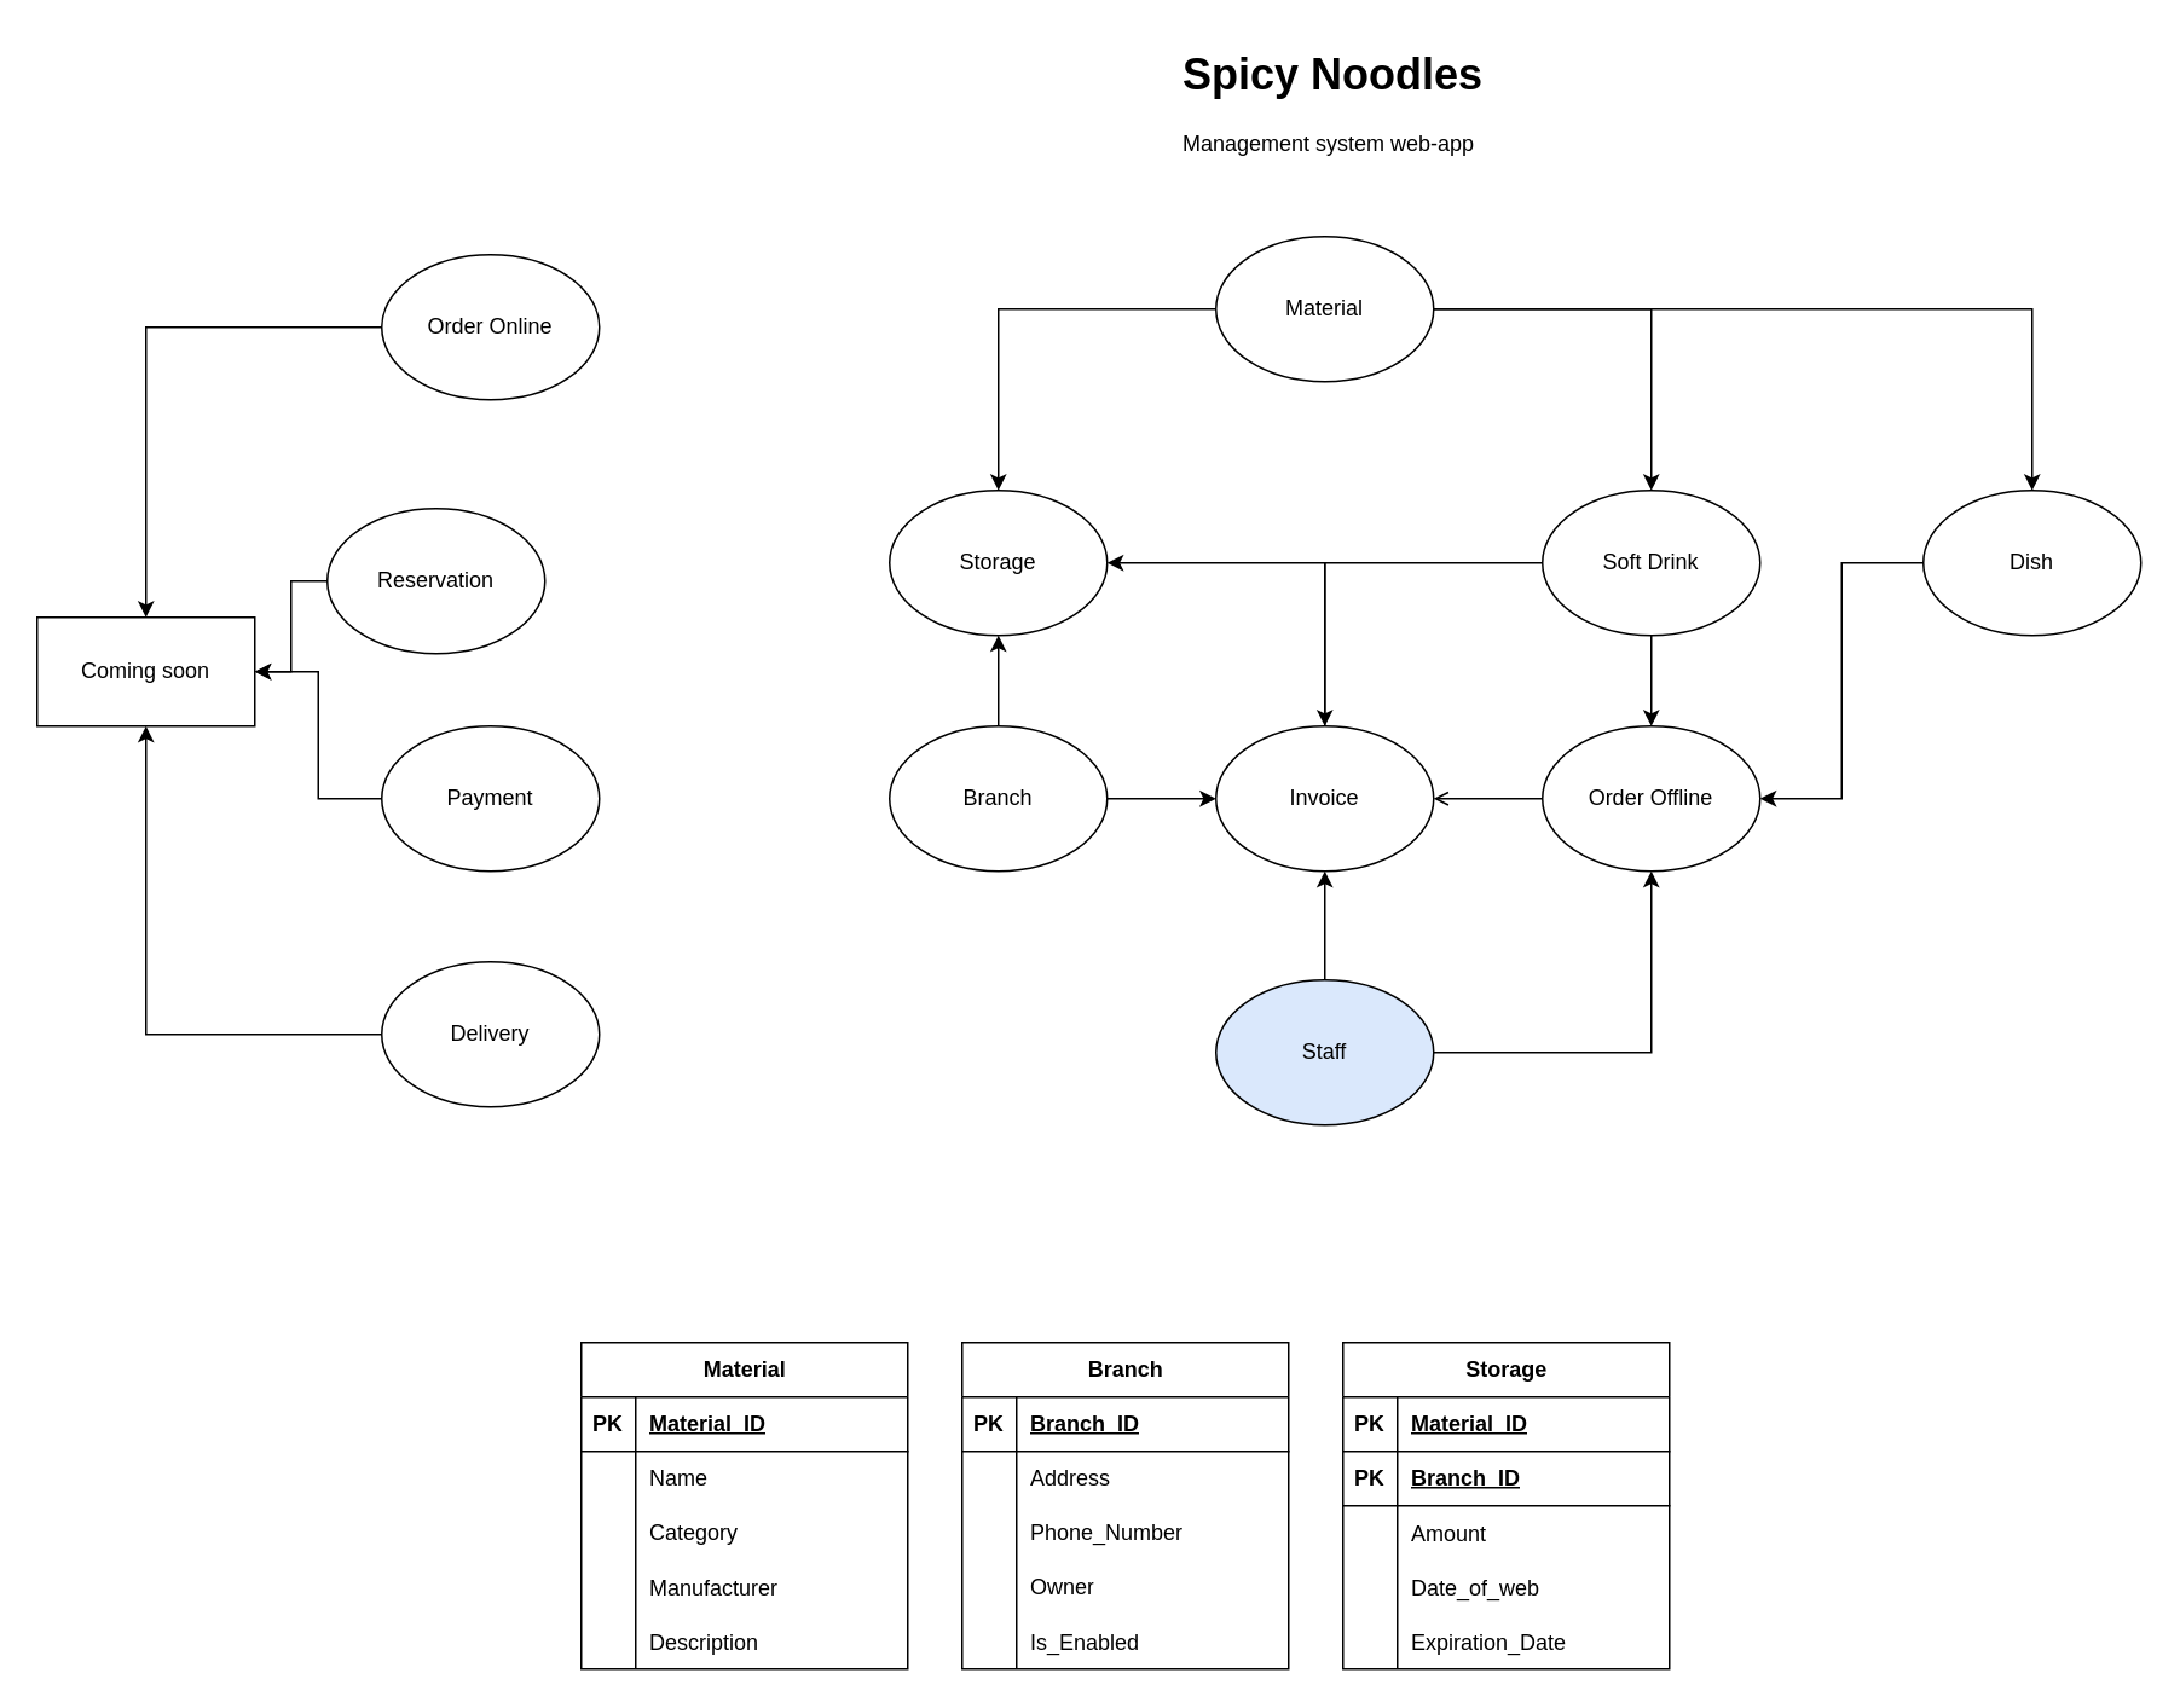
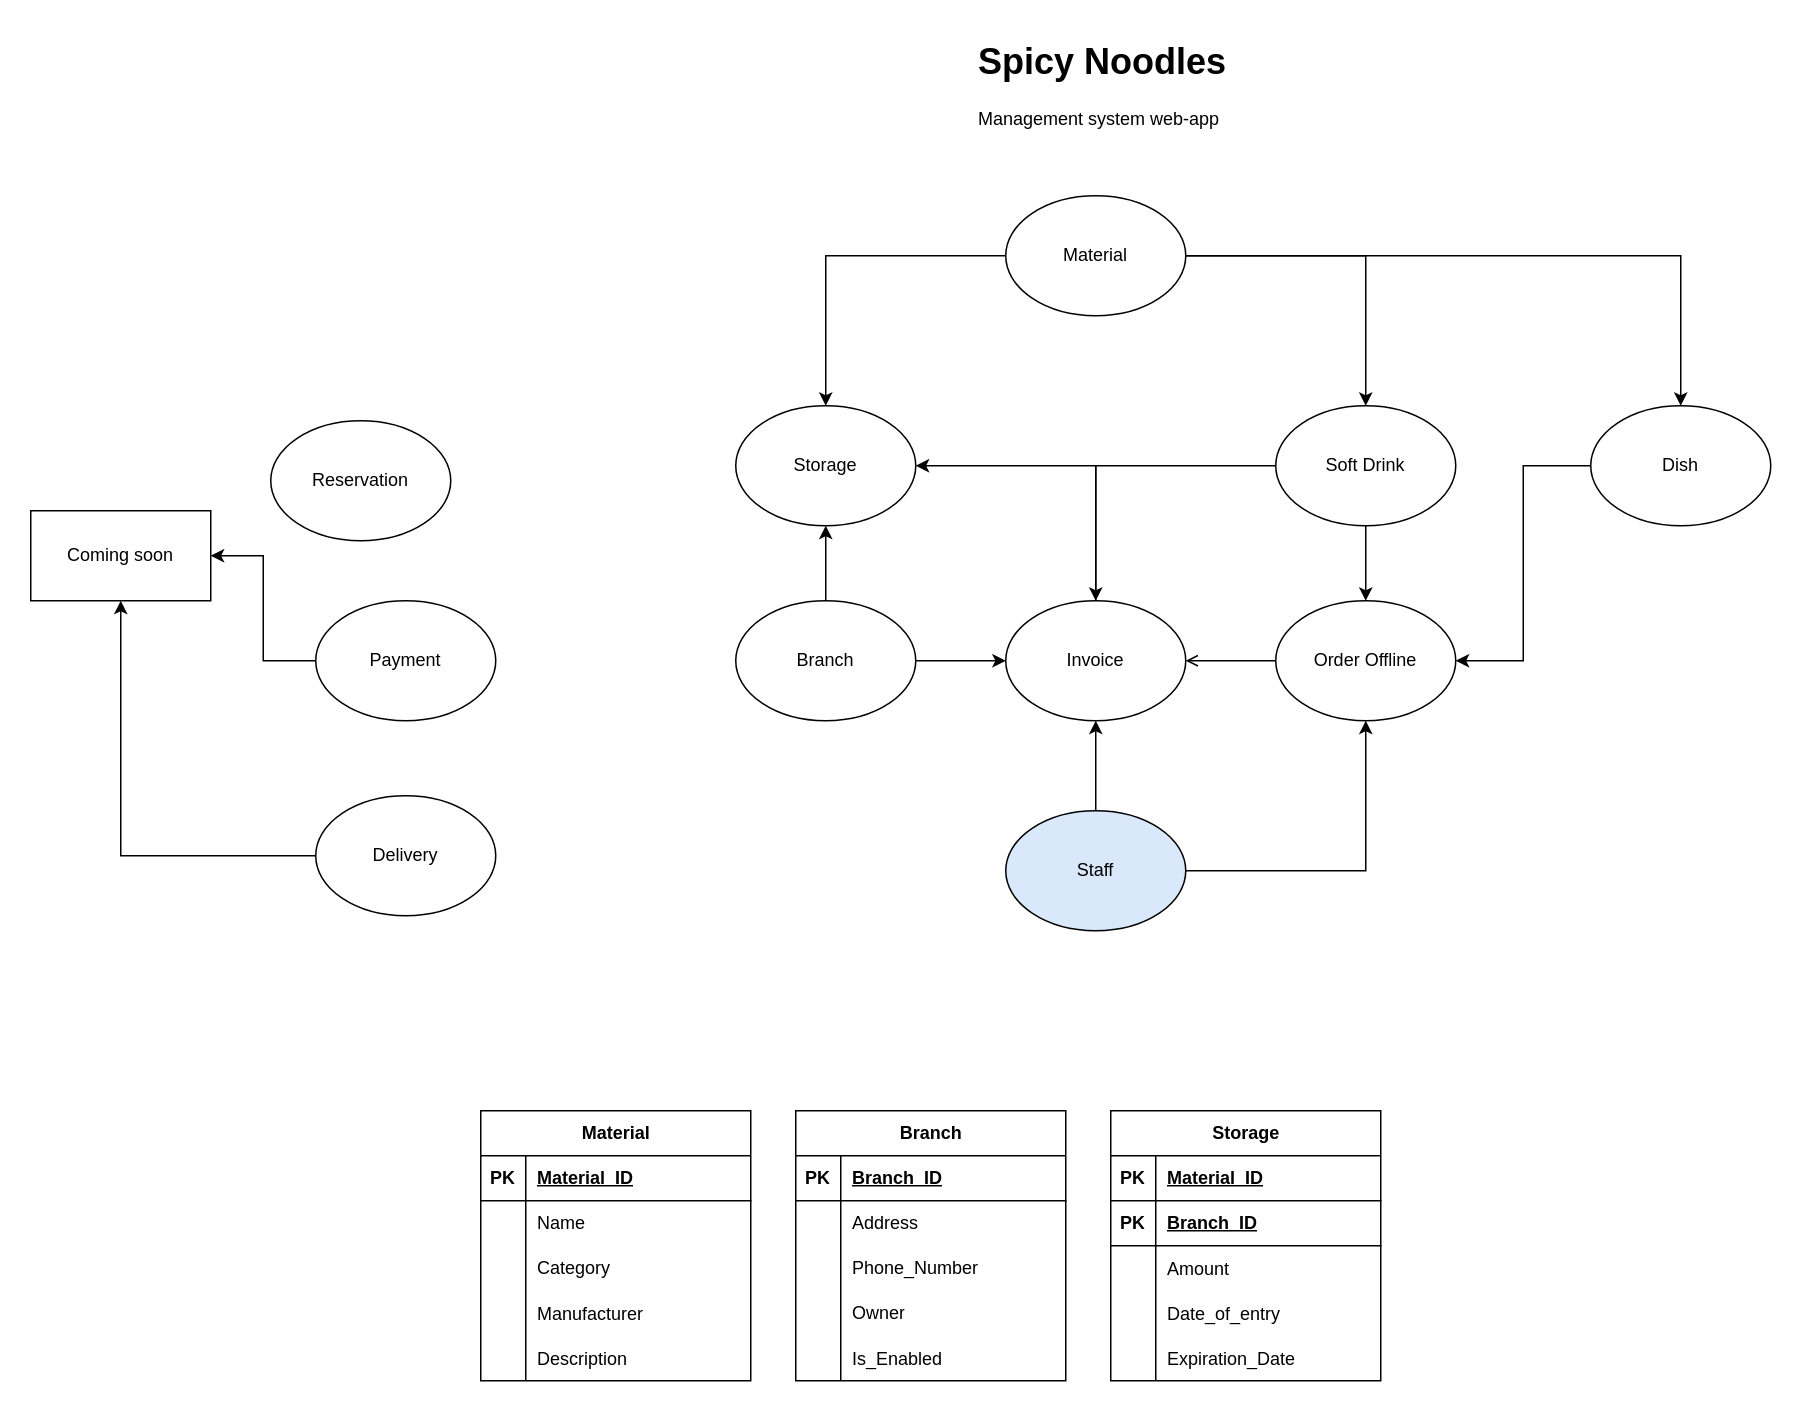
- <mxCell id="72" value="Order Online" style="ellipse;whiteSpace=wrap;html=1;" vertex="1" parent="1"><mxGeometry x="210" y="140" width="120" height="80" as="geometry" /></mxCell>
- <mxCell id="71" style="edgeStyle=orthogonalEdgeStyle;rounded=0;orthogonalLoop=1;jettySize=auto;html=1;exitX=0;exitY=0.5;exitDx=0;exitDy=0;entryX=0.5;entryY=0;entryDx=0;entryDy=0;" edge="1" parent="1" source="72" target="79"><mxGeometry relative="1" as="geometry" /></mxCell>
- <mxCell id="73" style="edgeStyle=orthogonalEdgeStyle;rounded=0;orthogonalLoop=1;jettySize=auto;html=1;entryX=1;entryY=0.5;entryDx=0;entryDy=0;" edge="1" parent="1" source="74" target="79"><mxGeometry relative="1" as="geometry" /></mxCell>
- <mxCell id="60" value="Date_of_web" style="shape=partialRectangle;connectable=0;fillColor=none;top=0;left=0;bottom=0;right=0;align=left;spacingLeft=6;overflow=hidden;" parent="58" vertex="1"><mxGeometry x="30" width="150" height="30" as="geometry"><mxRectangle width="150" height="30" as="alternateBounds" /></mxGeometry></mxCell>
+ <mxCell id="60" value="Date_of_entry" style="shape=partialRectangle;connectable=0;fillColor=none;top=0;left=0;bottom=0;right=0;align=left;spacingLeft=6;overflow=hidden;" parent="58" vertex="1"><mxGeometry x="30" width="150" height="30" as="geometry"><mxRectangle width="150" height="30" as="alternateBounds" /></mxGeometry></mxCell>
